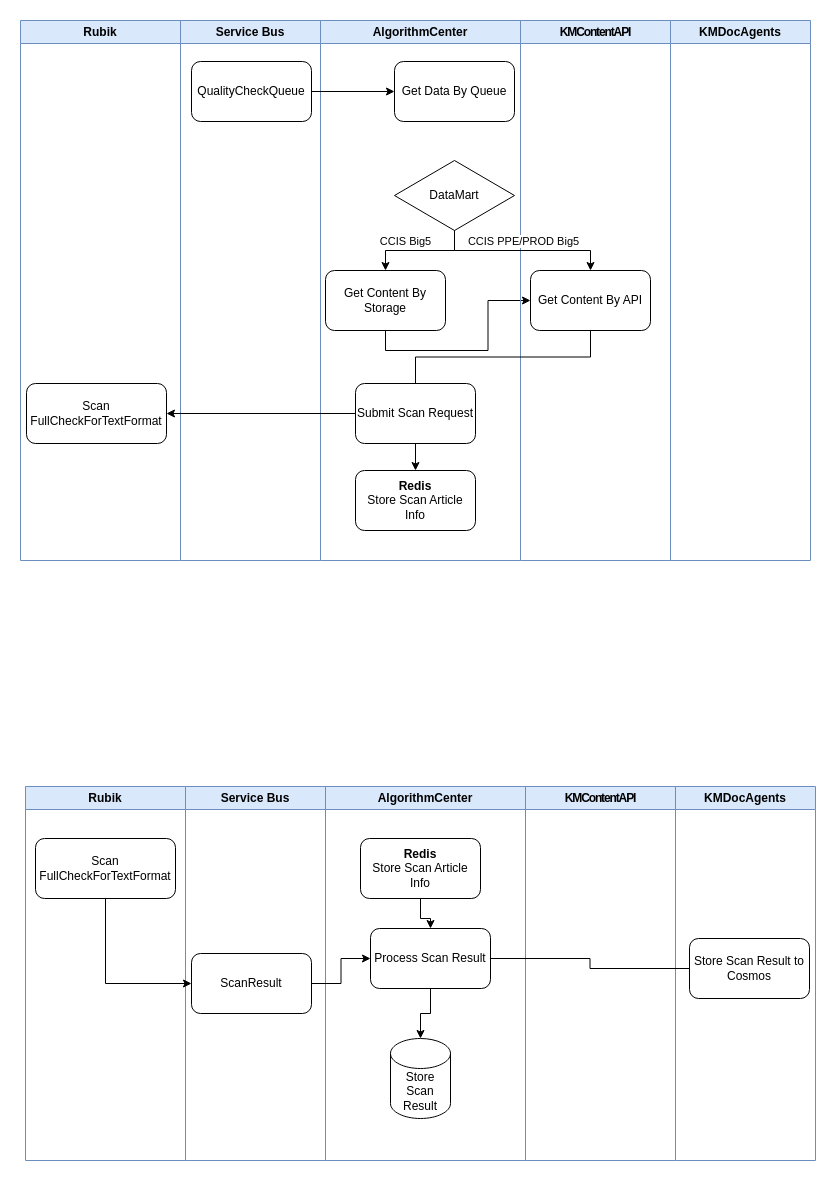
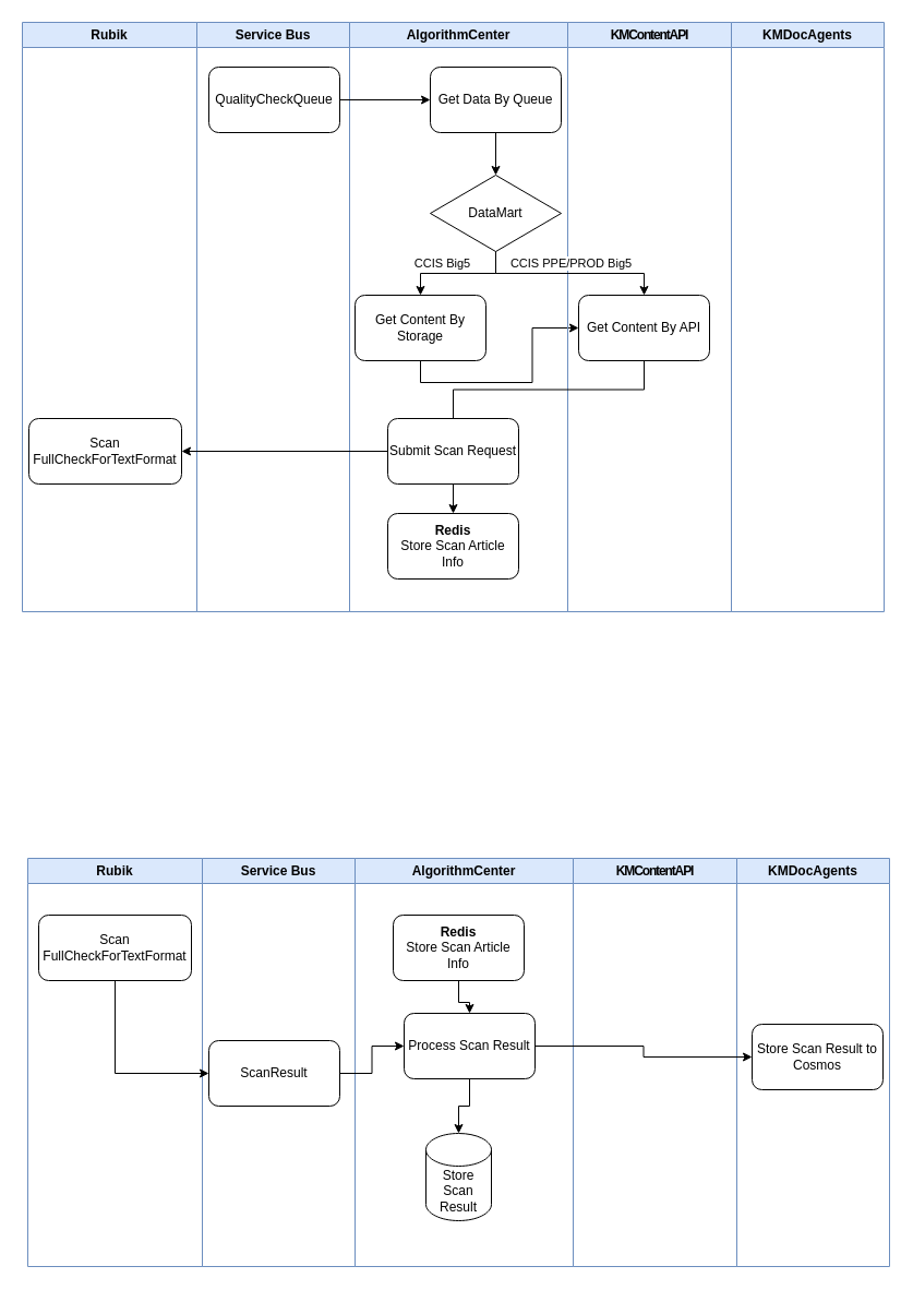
+ <mxCell id="7" style="edgeStyle=orthogonalEdgeStyle;rounded=0;orthogonalLoop=1;jettySize=auto;html=1;exitX=0.5;exitY=1;exitDx=0;exitDy=0;entryX=0.5;entryY=0;entryDx=0;entryDy=0;" edge="1" parent="6" source="8" target="9"><mxGeometry relative="1" as="geometry" /></mxCell>
- <mxCell id="40" style="edgeStyle=orthogonalEdgeStyle;rounded=0;orthogonalLoop=1;jettySize=auto;html=1;exitX=1;exitY=0.5;exitDx=0;exitDy=0;endArrow=none;" edge="1" parent="1" source="31" target="39"><mxGeometry relative="1" as="geometry" /></mxCell>
+ <mxCell id="40" style="edgeStyle=orthogonalEdgeStyle;rounded=0;orthogonalLoop=1;jettySize=auto;html=1;exitX=1;exitY=0.5;exitDx=0;exitDy=0;" edge="1" parent="1" source="31" target="39"><mxGeometry relative="1" as="geometry" /></mxCell>
